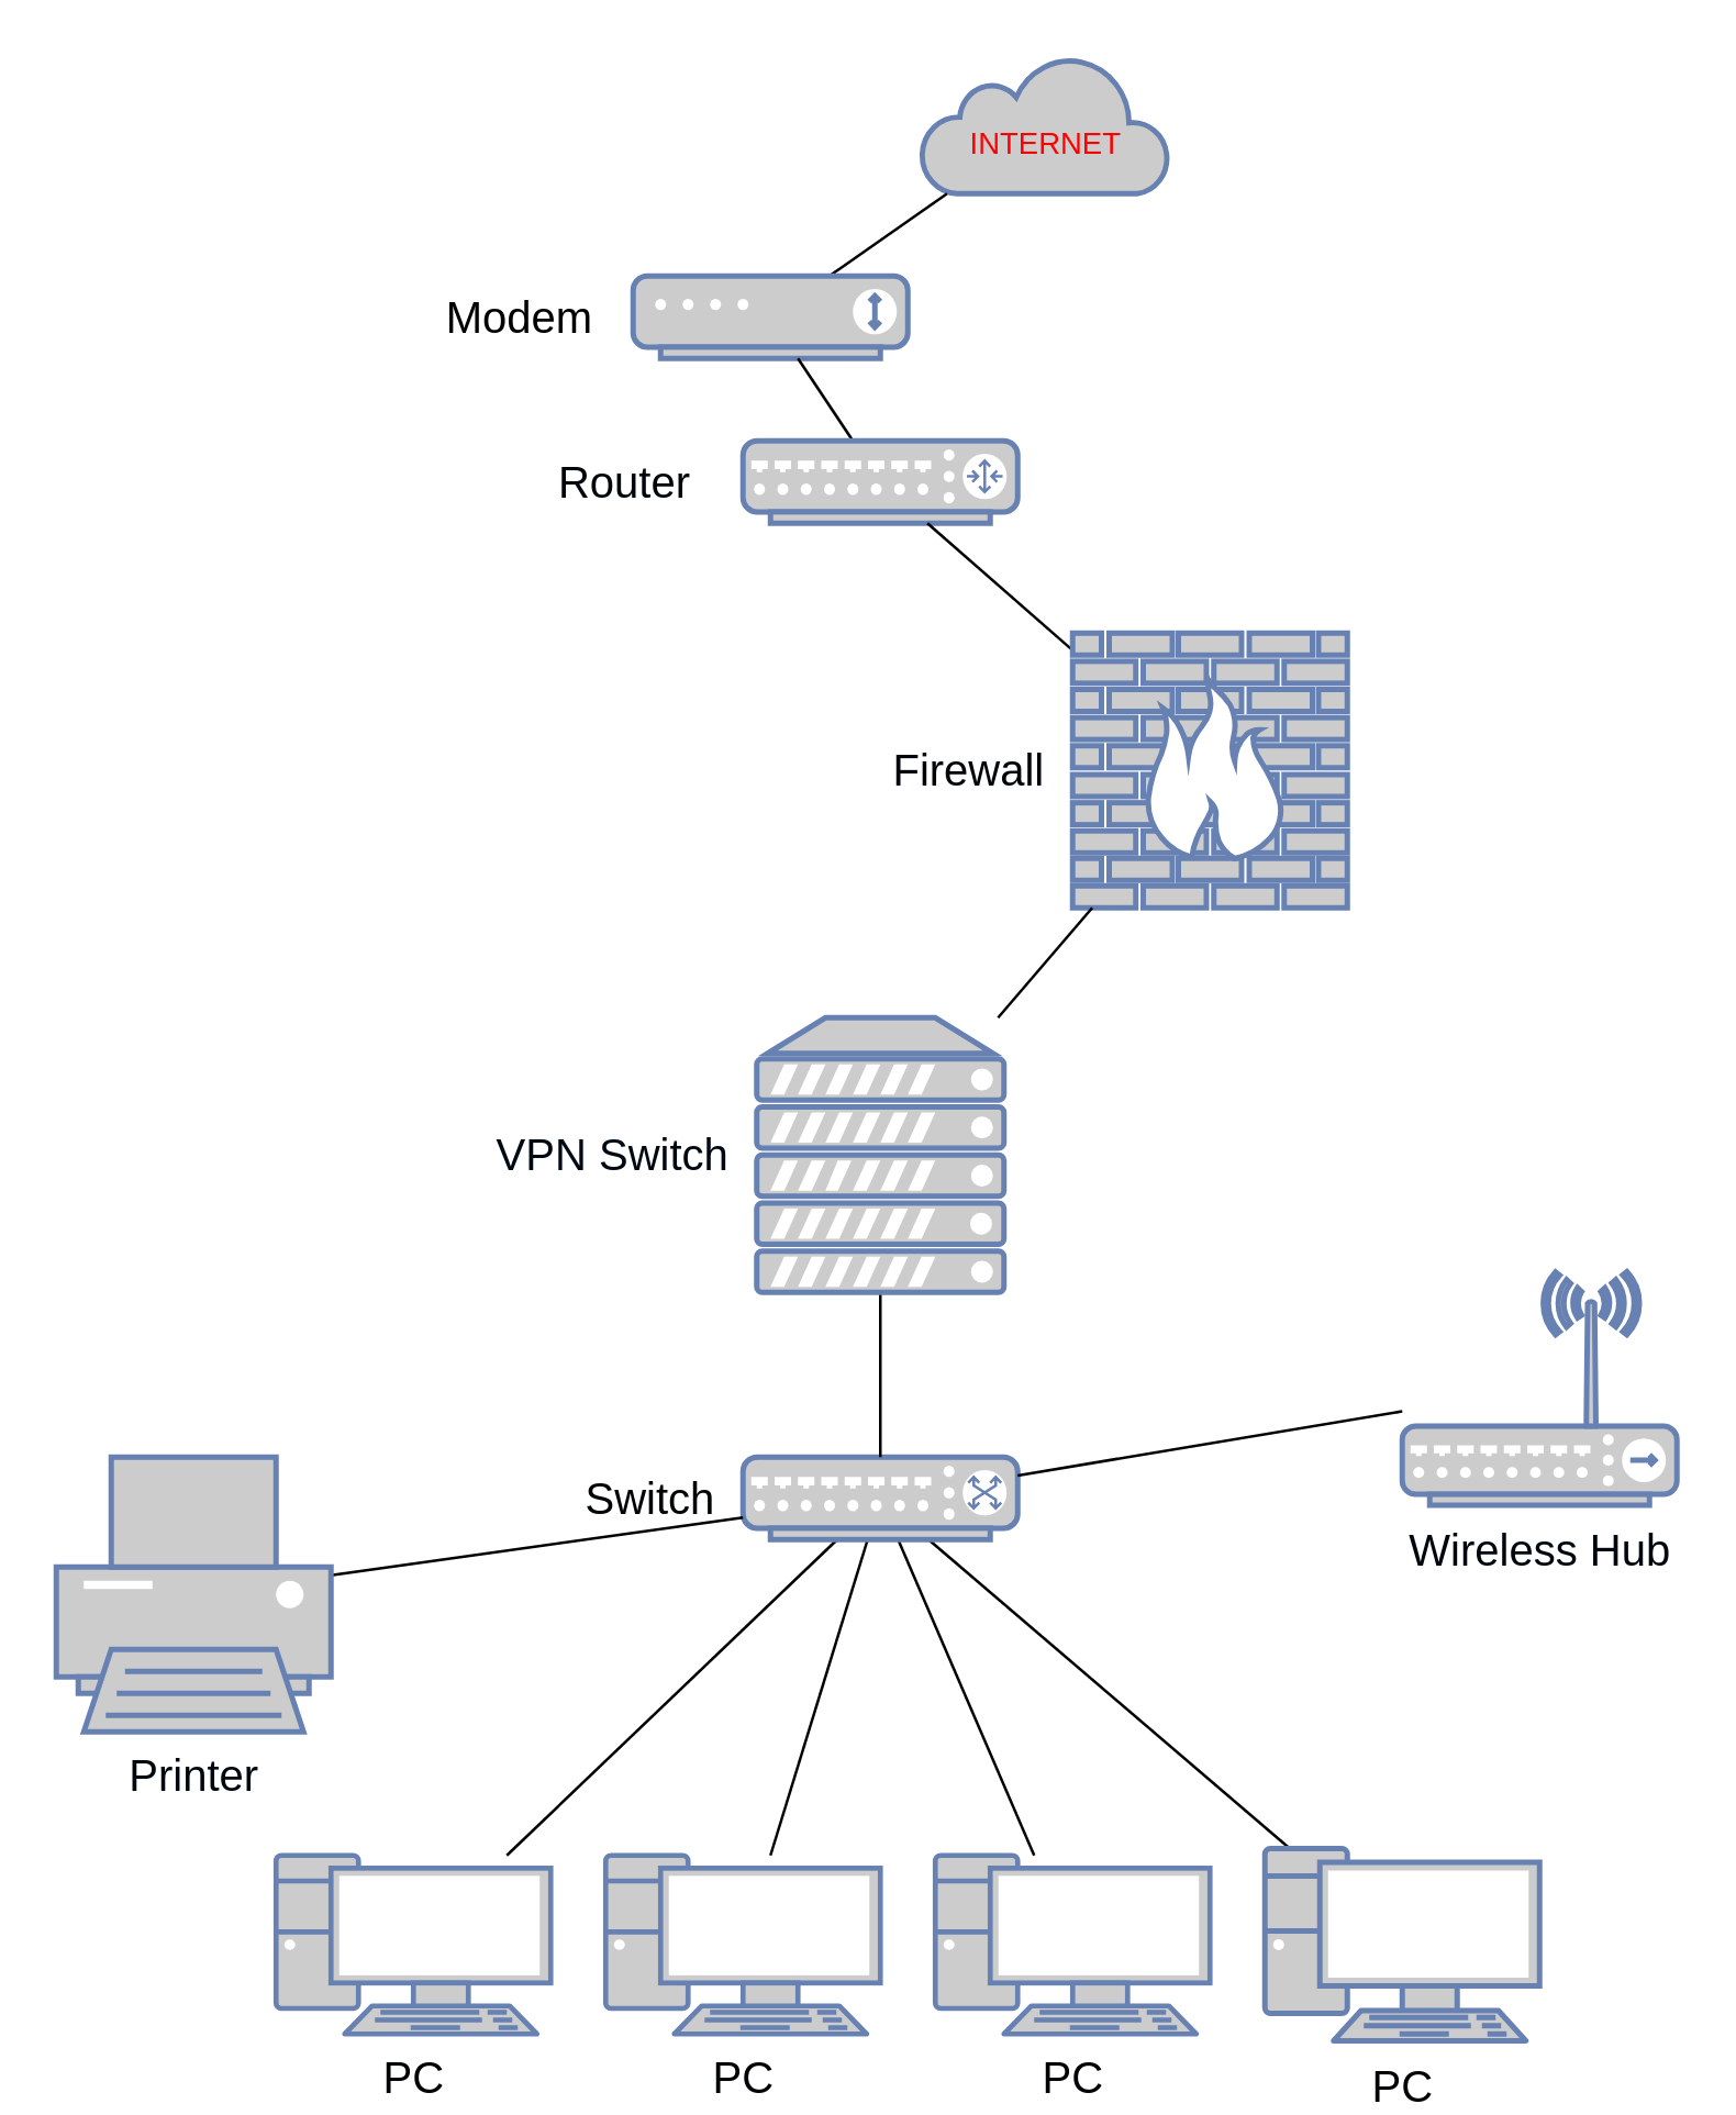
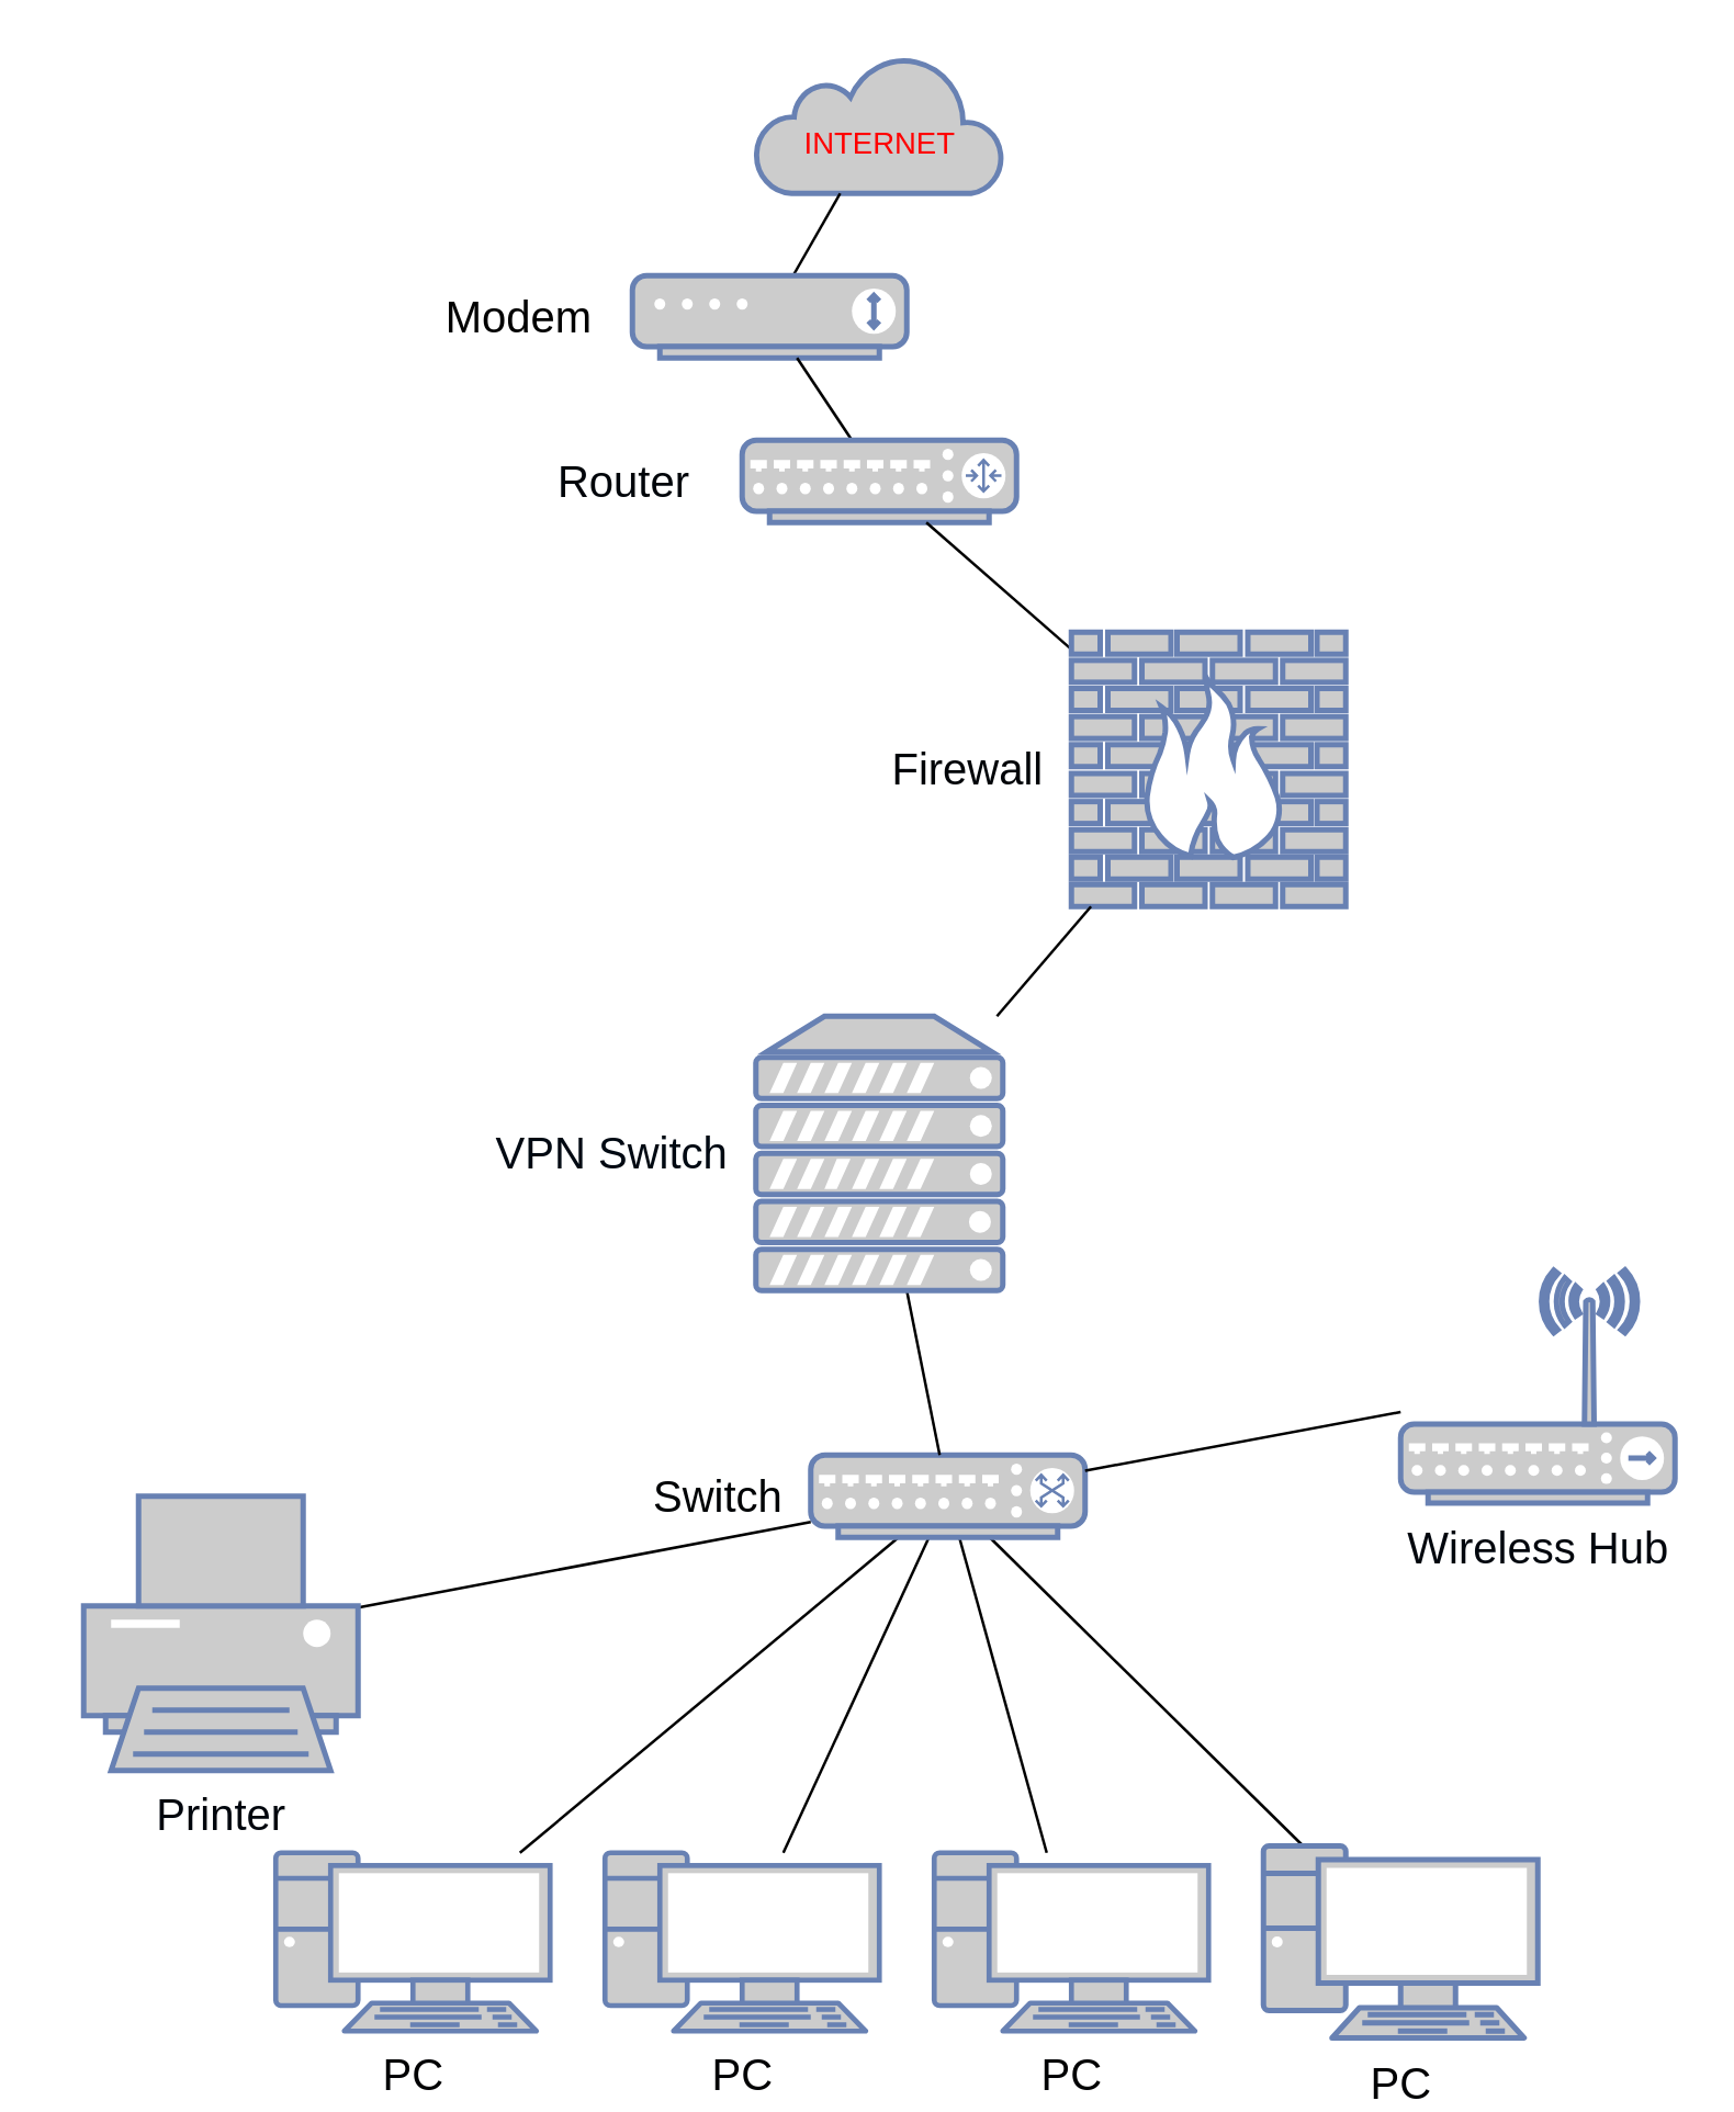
- <mxCell id="13" value="&lt;br&gt;INTERNET" style="html=1;outlineConnect=0;fillColor=#CCCCCC;strokeColor=#6881B3;gradientColor=none;gradientDirection=north;strokeWidth=2;shape=mxgraph.networks.cloud;fontColor=#FF0000;fontFamily=Helvetica;fontSize=11;align=center;" vertex="1" parent="1"><mxGeometry x="335" y="20" width="90" height="50" as="geometry" /></mxCell>
+ <mxCell id="13" value="&lt;br&gt;INTERNET" style="html=1;outlineConnect=0;fillColor=#CCCCCC;strokeColor=#6881B3;gradientColor=none;gradientDirection=north;strokeWidth=2;shape=mxgraph.networks.cloud;fontColor=#FF0000;fontFamily=Helvetica;fontSize=11;align=center;" vertex="1" parent="1"><mxGeometry x="275" y="20" width="90" height="50" as="geometry" /></mxCell>
- <mxCell id="10" value="Switch&amp;nbsp;&amp;nbsp;" style="fontColor=#000305;verticalAlign=middle;verticalLabelPosition=middle;labelPosition=left;align=right;html=1;outlineConnect=0;fillColor=#CCCCCC;strokeColor=#6881B3;gradientColor=none;gradientDirection=north;strokeWidth=2;shape=mxgraph.networks.switch;fontSize=16;" vertex="1" parent="1"><mxGeometry x="270" y="530" width="100" height="30" as="geometry" /></mxCell>
+ <mxCell id="10" value="Switch&amp;nbsp;&amp;nbsp;" style="fontColor=#000305;verticalAlign=middle;verticalLabelPosition=middle;labelPosition=left;align=right;html=1;outlineConnect=0;fillColor=#CCCCCC;strokeColor=#6881B3;gradientColor=none;gradientDirection=north;strokeWidth=2;shape=mxgraph.networks.switch;fontSize=16;" vertex="1" parent="1"><mxGeometry x="295" y="530" width="100" height="30" as="geometry" /></mxCell>
- <mxCell id="12" value="Printer" style="fontColor=#00060D;verticalAlign=top;verticalLabelPosition=bottom;labelPosition=center;align=center;html=1;outlineConnect=0;fillColor=#CCCCCC;strokeColor=#6881B3;gradientColor=none;gradientDirection=north;strokeWidth=2;shape=mxgraph.networks.printer;fontSize=16;" vertex="1" parent="1"><mxGeometry x="20" y="530" width="100" height="100" as="geometry" /></mxCell>
+ <mxCell id="12" value="Printer" style="fontColor=#00060D;verticalAlign=top;verticalLabelPosition=bottom;labelPosition=center;align=center;html=1;outlineConnect=0;fillColor=#CCCCCC;strokeColor=#6881B3;gradientColor=none;gradientDirection=north;strokeWidth=2;shape=mxgraph.networks.printer;fontSize=16;" vertex="1" parent="1"><mxGeometry x="30" y="545" width="100" height="100" as="geometry" /></mxCell>
